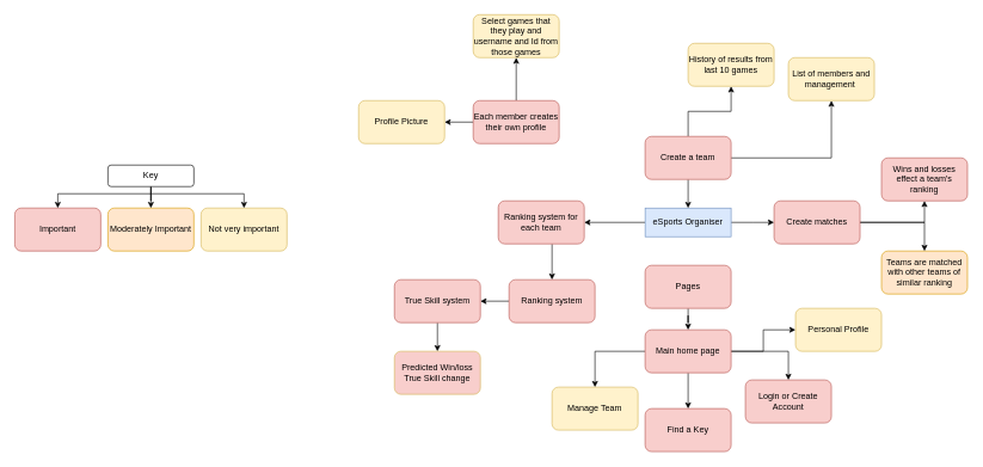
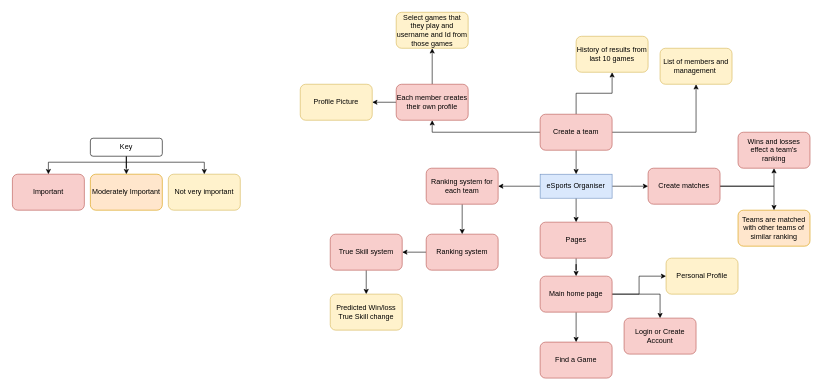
+ <mxCell id="8" style="edgeStyle=orthogonalEdgeStyle;rounded=0;orthogonalLoop=1;jettySize=auto;html=1;entryX=0.5;entryY=1;entryDx=0;entryDy=0;" parent="1" source="12" target="16" edge="1"><mxGeometry relative="1" as="geometry"><mxPoint x="760" y="210" as="targetPoint" /></mxGeometry></mxCell>
- <mxCell id="7" value="Ranking system for each team" style="rounded=1;whiteSpace=wrap;html=1;fillColor=#f8cecc;strokeColor=#b85450;" parent="1" vertex="1"><mxGeometry x="695" y="280" width="120" height="60" as="geometry" /></mxCell>
+ <mxCell id="7" value="Ranking system for each team" style="rounded=1;whiteSpace=wrap;html=1;fillColor=#f8cecc;strokeColor=#b85450;" parent="1" vertex="1"><mxGeometry x="710" y="280" width="120" height="60" as="geometry" /></mxCell>
+ <mxCell id="4" style="edgeStyle=orthogonalEdgeStyle;rounded=0;orthogonalLoop=1;jettySize=auto;html=1;" parent="1" source="5" target="31" edge="1"><mxGeometry relative="1" as="geometry" /></mxCell>
- <mxCell id="33" style="edgeStyle=orthogonalEdgeStyle;rounded=0;orthogonalLoop=1;jettySize=auto;html=1;entryX=0.5;entryY=0;entryDx=0;entryDy=0;" parent="1" source="36" target="38" edge="1"><mxGeometry relative="1" as="geometry" /></mxCell>
- <mxCell id="25" value="Predicted Win/loss True Skill change" style="rounded=1;whiteSpace=wrap;html=1;fillColor=#f8cecc;strokeColor=#d6b656;" parent="1" vertex="1"><mxGeometry y="490" width="120" height="60" as="geometry" x="550" /></mxCell>
+ <mxCell id="25" value="Predicted Win/loss True Skill change" style="rounded=1;whiteSpace=wrap;html=1;fillColor=#fff2cc;strokeColor=#d6b656;" parent="1" vertex="1"><mxGeometry y="490" width="120" height="60" as="geometry" x="550" /></mxCell>
- <mxCell id="38" value="Manage Team" style="rounded=1;whiteSpace=wrap;html=1;fillColor=#fff2cc;strokeColor=#d6b656;" parent="1" vertex="1"><mxGeometry x="770" y="540" width="120" height="60" as="geometry" /></mxCell>
- <mxCell id="39" value="Find a Key" style="rounded=1;whiteSpace=wrap;html=1;fillColor=#f8cecc;strokeColor=#b85450;" parent="1" vertex="1"><mxGeometry x="900" y="570" width="120" height="60" as="geometry" /></mxCell>
+ <mxCell id="39" value="Find a Game" style="rounded=1;whiteSpace=wrap;html=1;fillColor=#f8cecc;strokeColor=#b85450;" parent="1" vertex="1"><mxGeometry x="900" y="570" width="120" height="60" as="geometry" /></mxCell>
